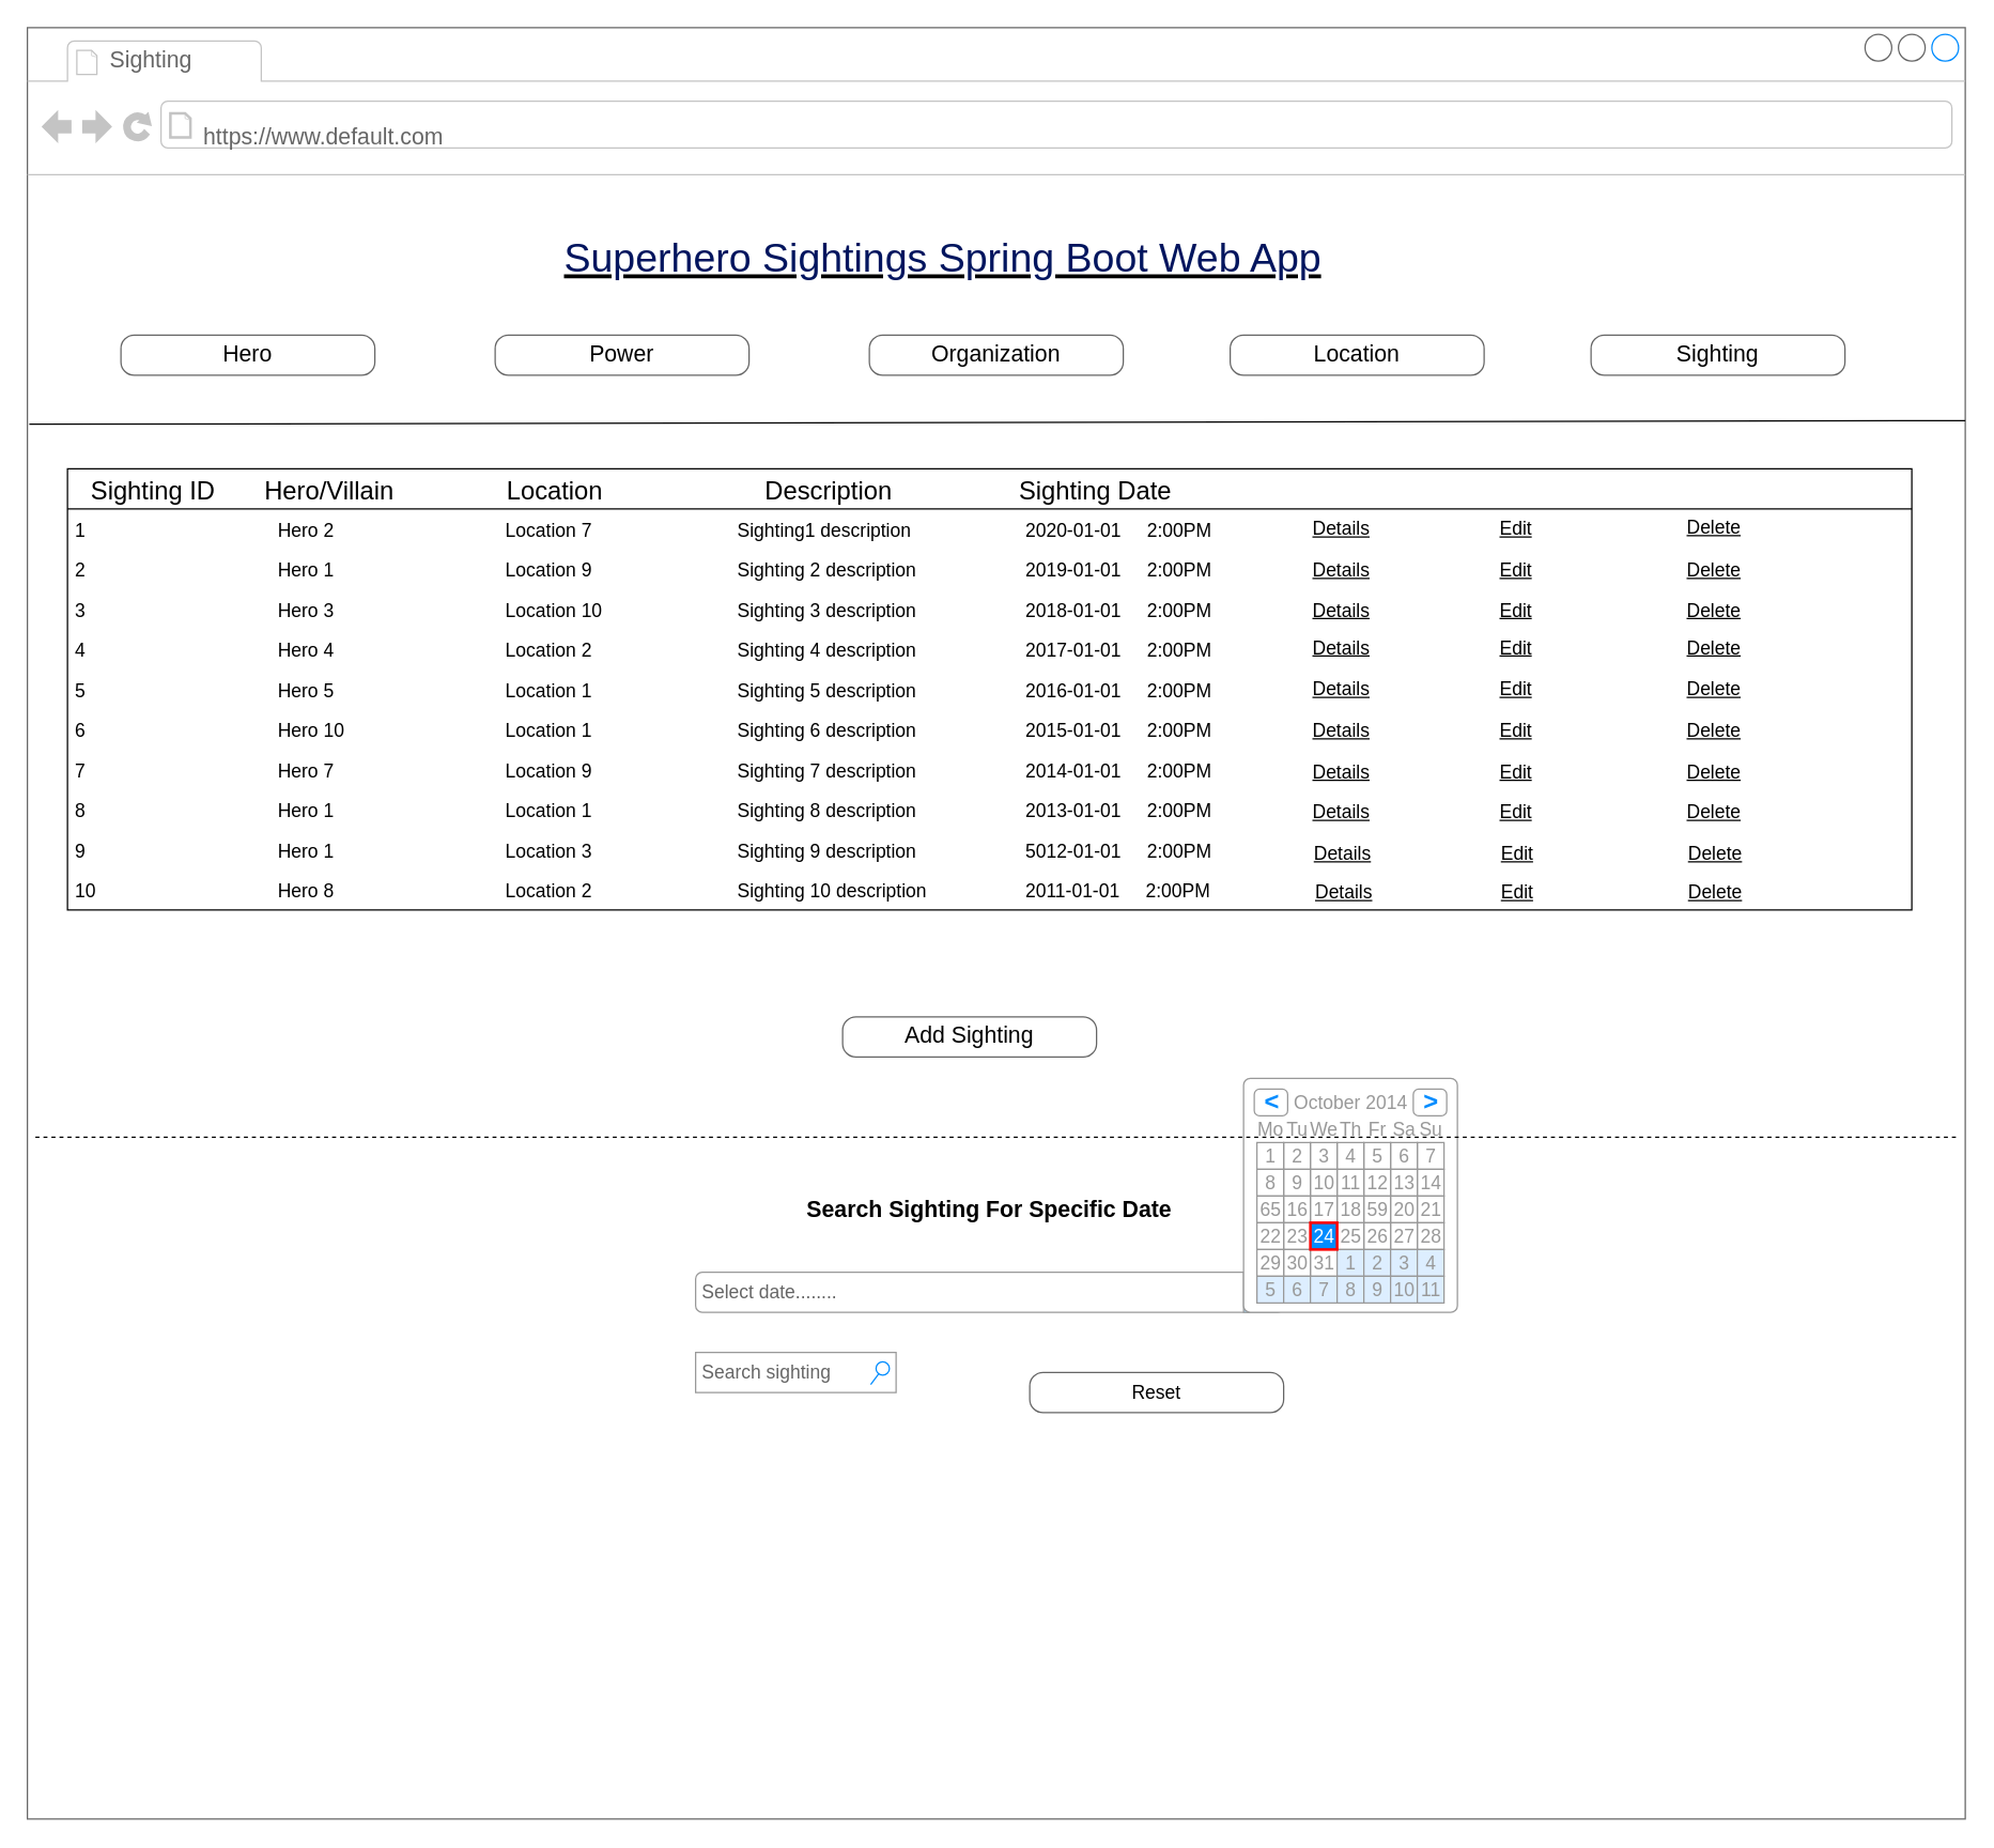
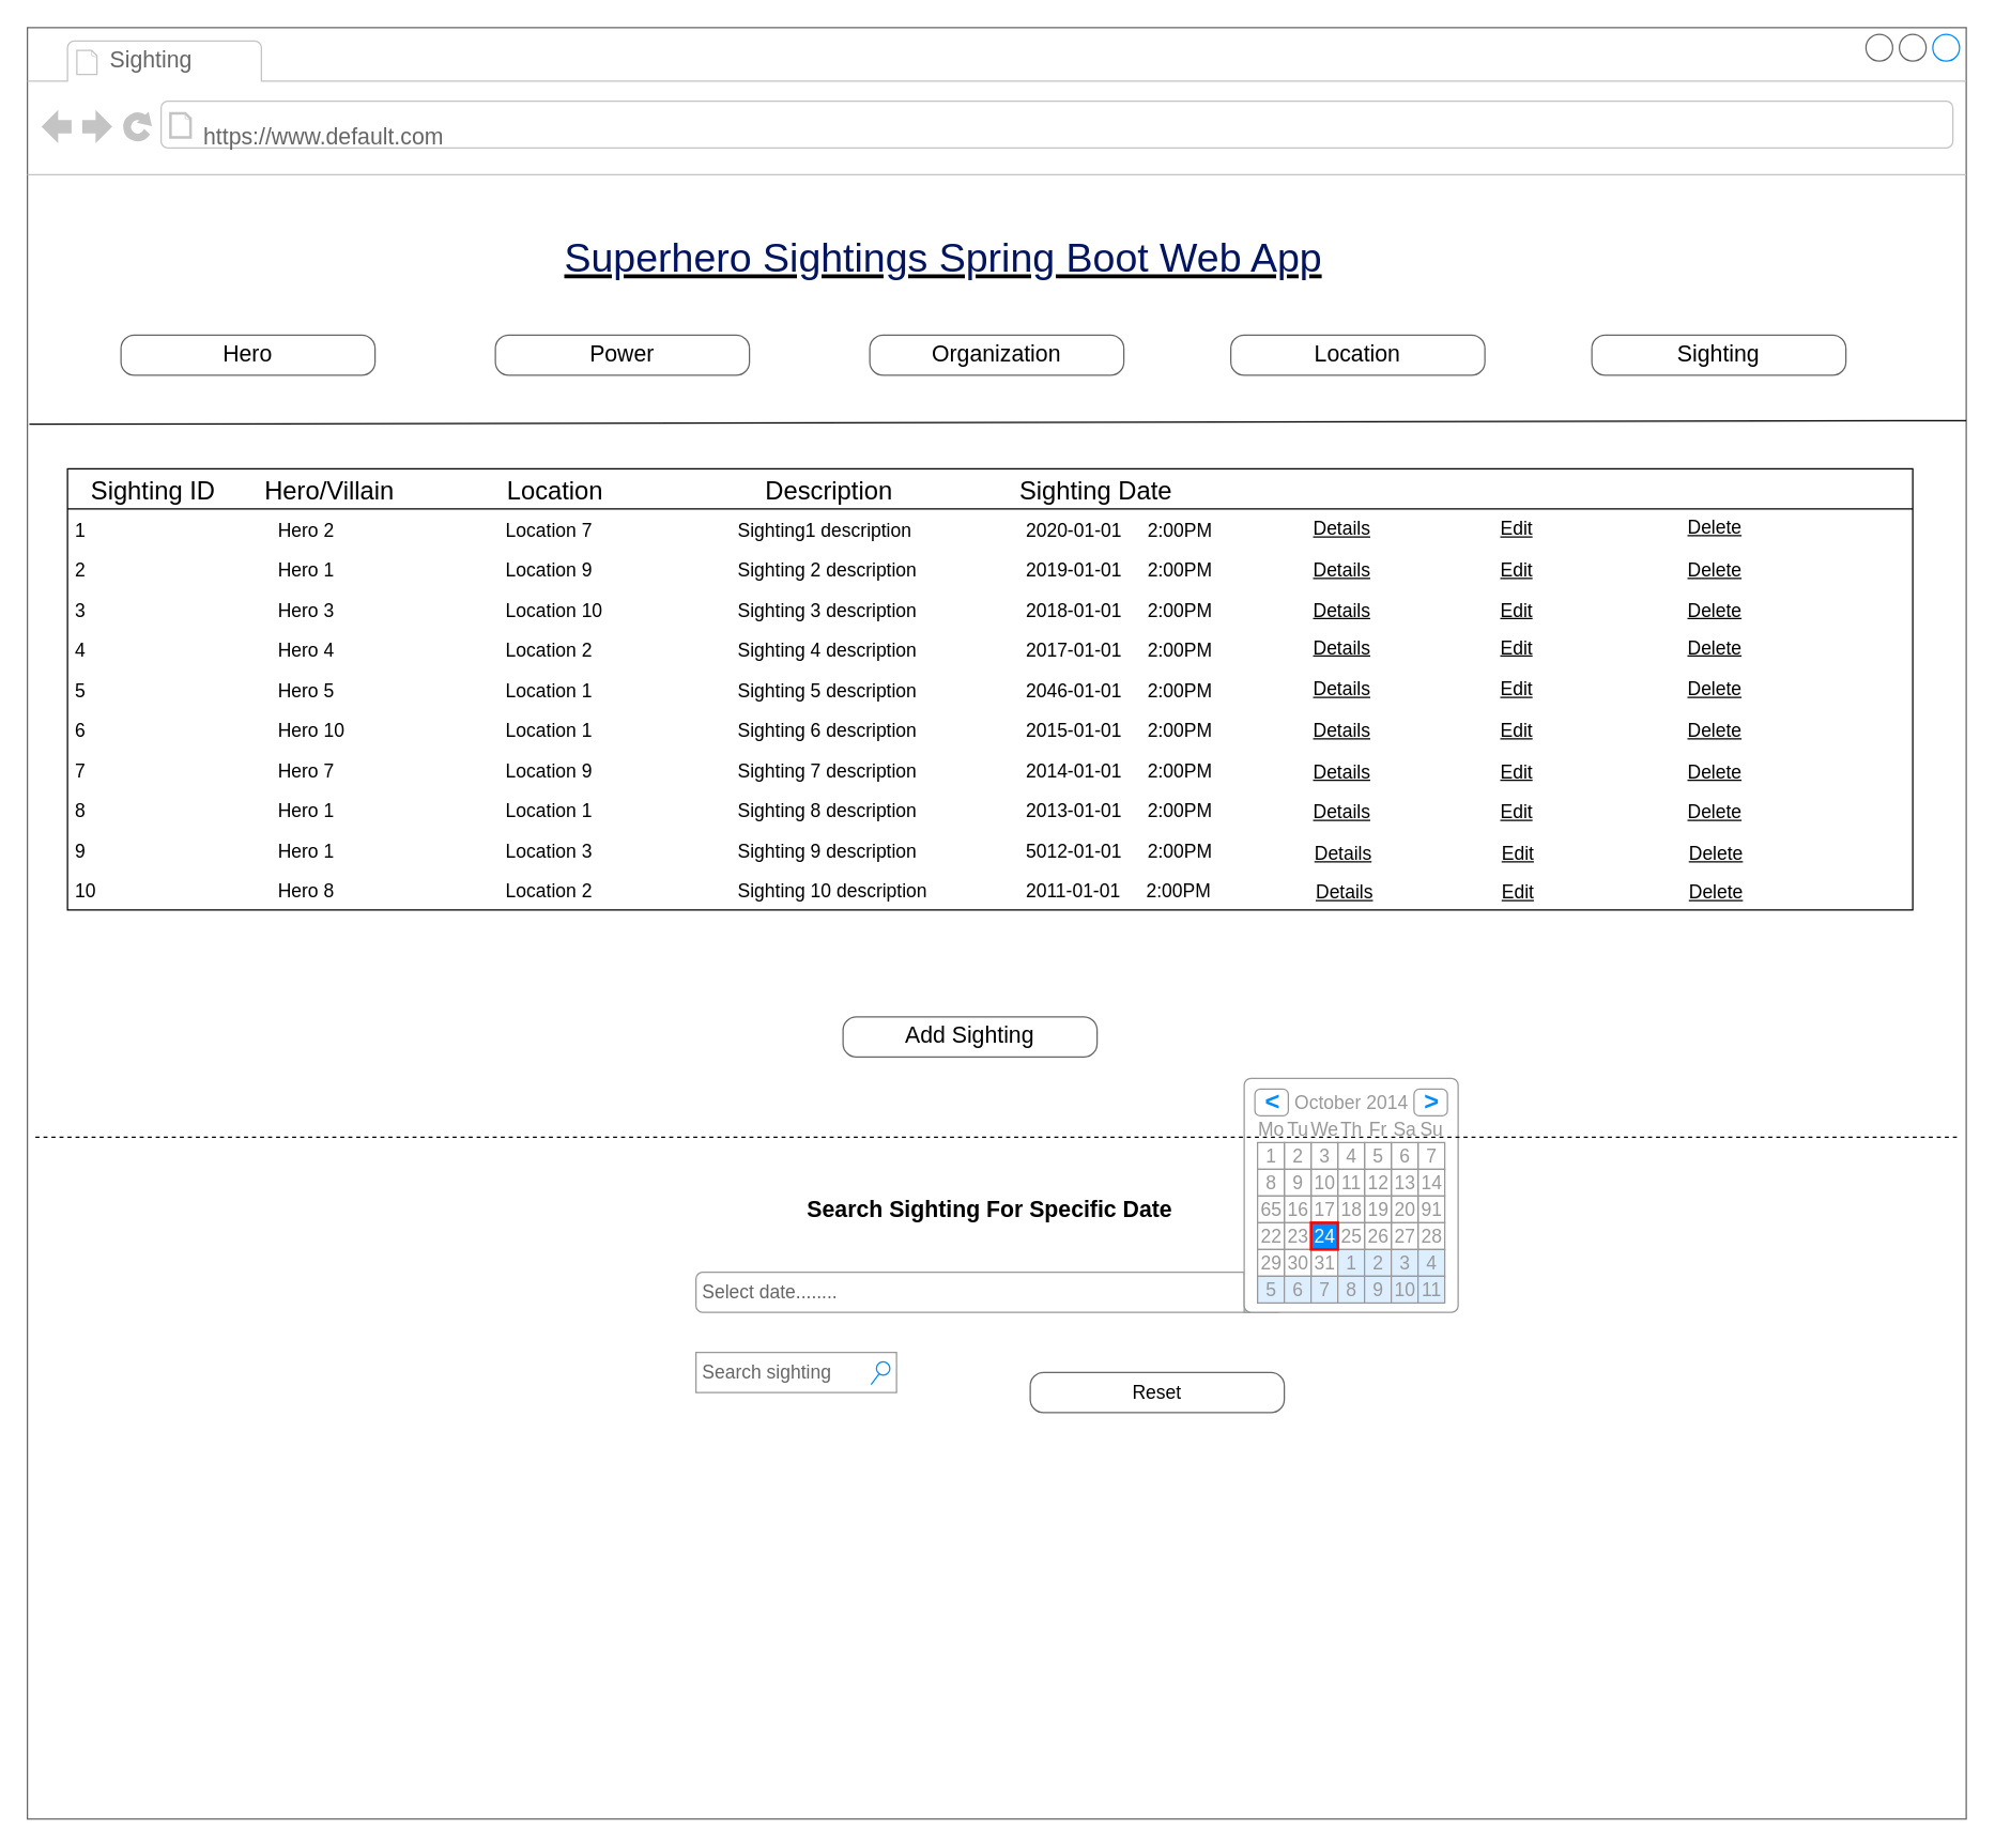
- <mxCell id="17" value="5                                     Hero 5                                 Location 1                            Sighting 5 description                     2016-01-01     2:00PM          " style="text;strokeColor=none;fillColor=none;align=left;verticalAlign=middle;spacingLeft=4;spacingRight=4;overflow=hidden;points=[[0,0.5],[1,0.5]];portConstraint=eastwest;rotatable=0;fontSize=14;fontStyle=0" parent="12" vertex="1"><mxGeometry y="150" width="1380" height="30" as="geometry" /></mxCell>
+ <mxCell id="17" value="5                                     Hero 5                                 Location 1                            Sighting 5 description                     2046-01-01     2:00PM          " style="text;strokeColor=none;fillColor=none;align=left;verticalAlign=middle;spacingLeft=4;spacingRight=4;overflow=hidden;points=[[0,0.5],[1,0.5]];portConstraint=eastwest;rotatable=0;fontSize=14;fontStyle=0" parent="12" vertex="1"><mxGeometry y="150" width="1380" height="30" as="geometry" /></mxCell>
- <mxCell id="67" value="59" style="strokeWidth=1;shadow=0;dashed=0;align=center;html=1;shape=mxgraph.mockup.forms.rrect;rSize=0;strokeColor=#999999;fontColor=#999999;fontSize=14;fillColor=none;" parent="38" vertex="1"><mxGeometry x="90" y="88" width="20" height="20" as="geometry" /></mxCell>
+ <mxCell id="67" value="19" style="strokeWidth=1;shadow=0;dashed=0;align=center;html=1;shape=mxgraph.mockup.forms.rrect;rSize=0;strokeColor=#999999;fontColor=#999999;fontSize=14;fillColor=none;" parent="38" vertex="1"><mxGeometry x="90" y="88" width="20" height="20" as="geometry" /></mxCell>
- <mxCell id="69" value="21" style="strokeWidth=1;shadow=0;dashed=0;align=center;html=1;shape=mxgraph.mockup.forms.rrect;rSize=0;strokeColor=#999999;fontColor=#999999;fontSize=14;fillColor=none;" parent="38" vertex="1"><mxGeometry x="130" y="88" width="20" height="20" as="geometry" /></mxCell>
+ <mxCell id="69" value="91" style="strokeWidth=1;shadow=0;dashed=0;align=center;html=1;shape=mxgraph.mockup.forms.rrect;rSize=0;strokeColor=#999999;fontColor=#999999;fontSize=14;fillColor=none;" parent="38" vertex="1"><mxGeometry x="130" y="88" width="20" height="20" as="geometry" /></mxCell>
